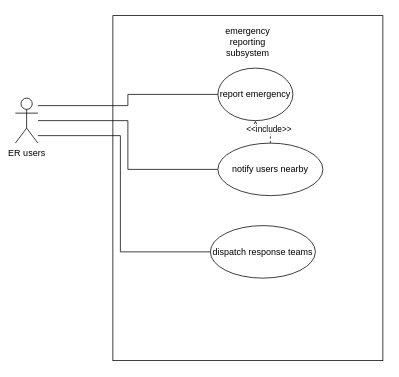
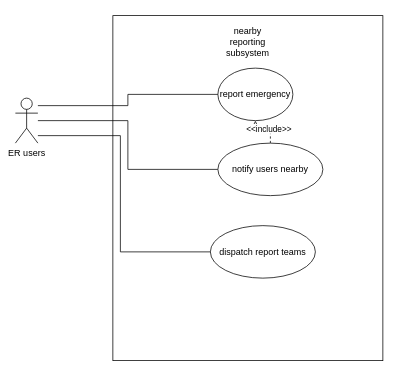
- <mxCell id="3" value="emergency reporting subsystem" style="text;html=1;align=center;verticalAlign=middle;whiteSpace=wrap;rounded=0;" vertex="1" parent="1"><mxGeometry x="300" y="40" width="60" height="30" as="geometry" /></mxCell>
+ <mxCell id="3" value="nearby reporting subsystem" style="text;html=1;align=center;verticalAlign=middle;whiteSpace=wrap;rounded=0;" vertex="1" parent="1"><mxGeometry x="300" y="40" width="60" height="30" as="geometry" /></mxCell>
- <mxCell id="12" value="dispatch response teams" style="ellipse;whiteSpace=wrap;html=1;" vertex="1" parent="1"><mxGeometry x="280" y="300" width="140" height="70" as="geometry" /></mxCell>
+ <mxCell id="12" value="dispatch report teams" style="ellipse;whiteSpace=wrap;html=1;" vertex="1" parent="1"><mxGeometry x="280" y="300" width="140" height="70" as="geometry" /></mxCell>
